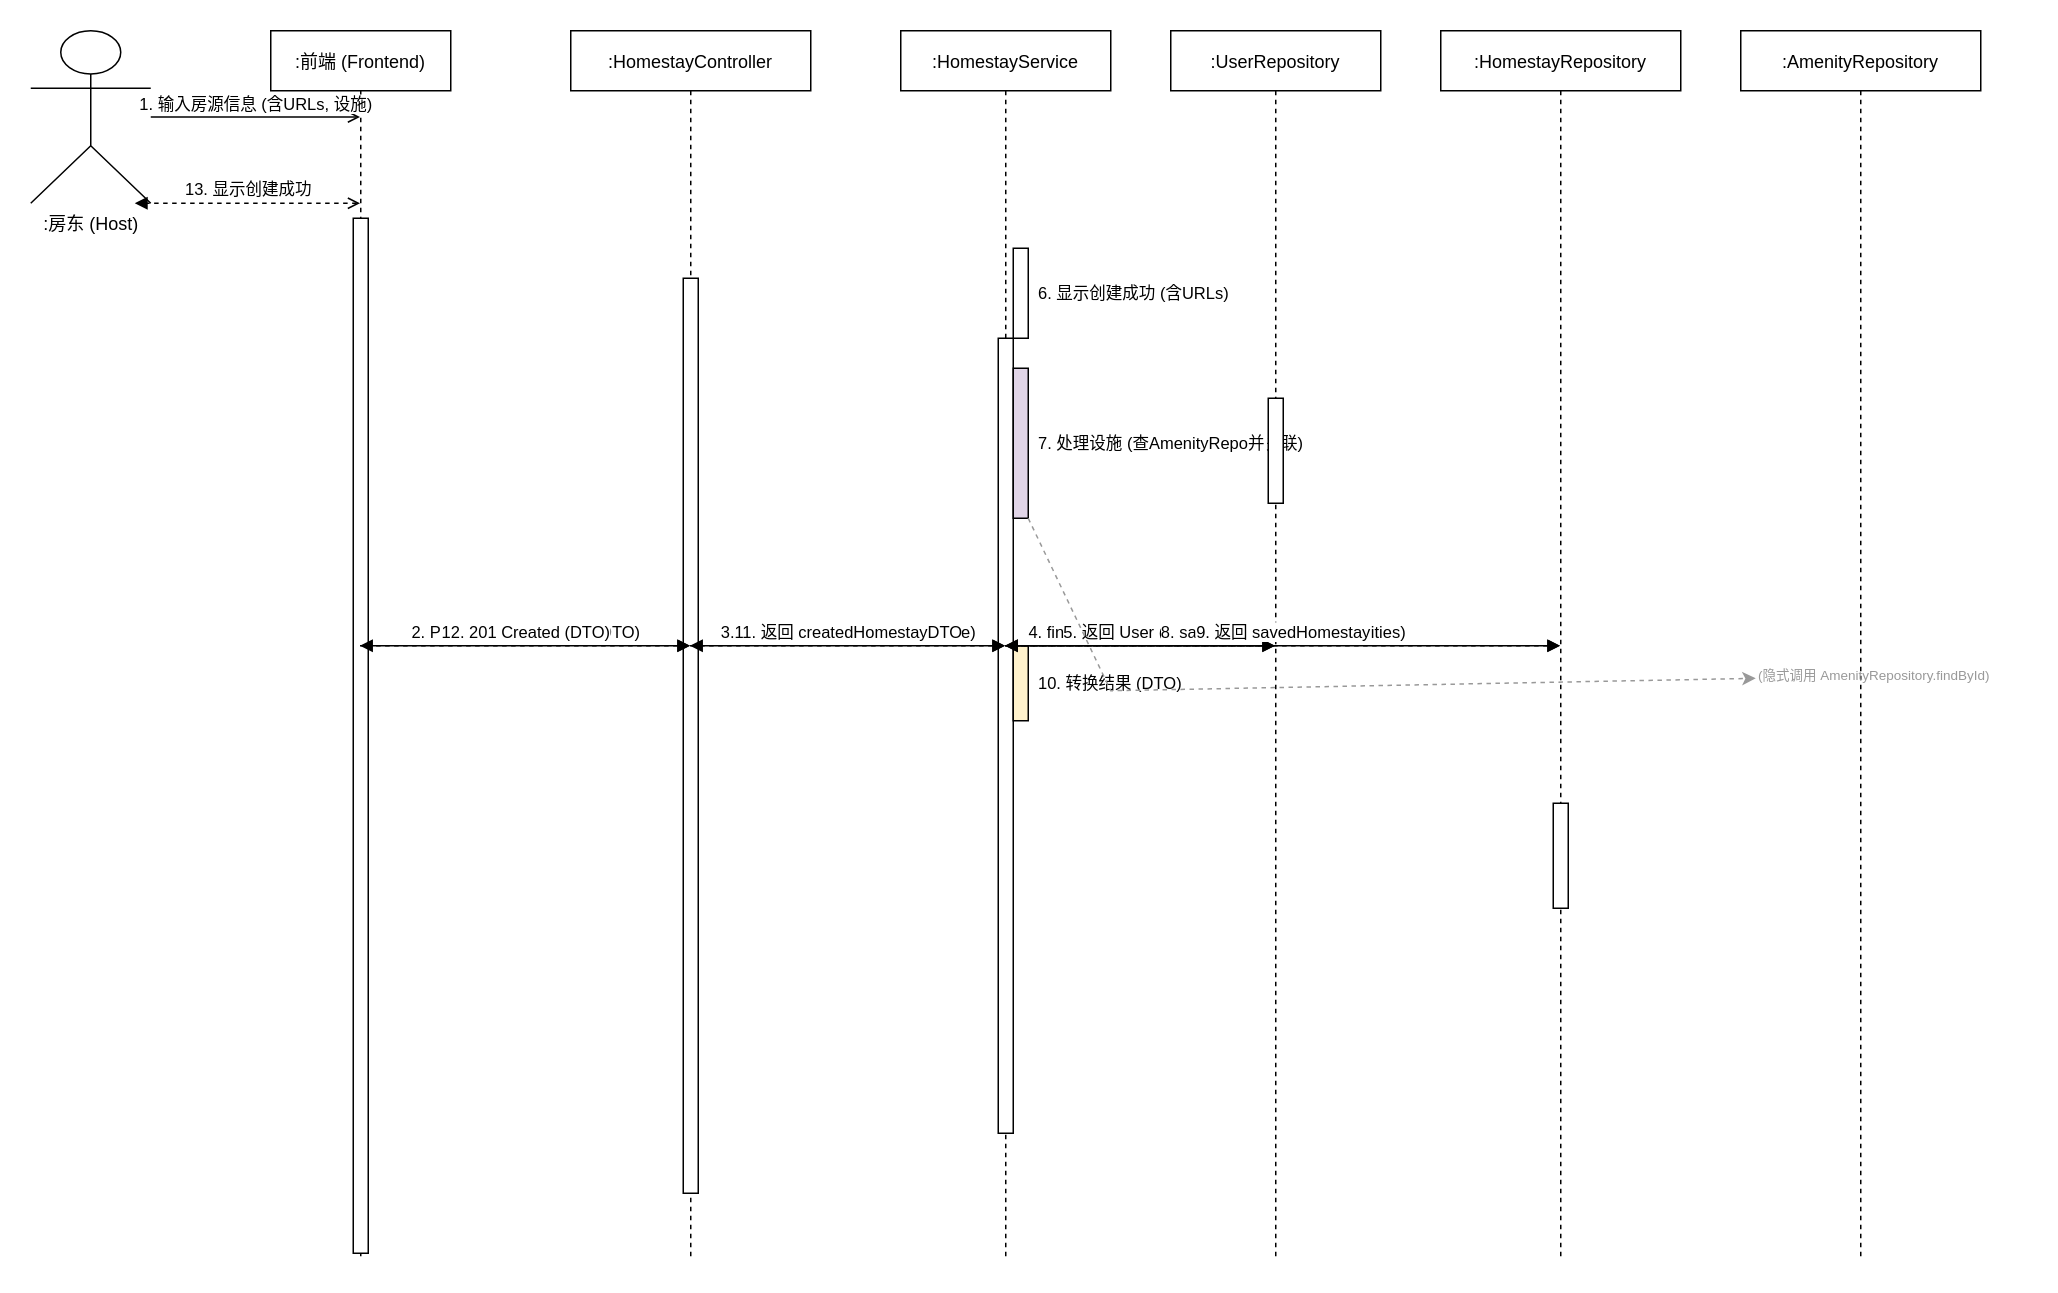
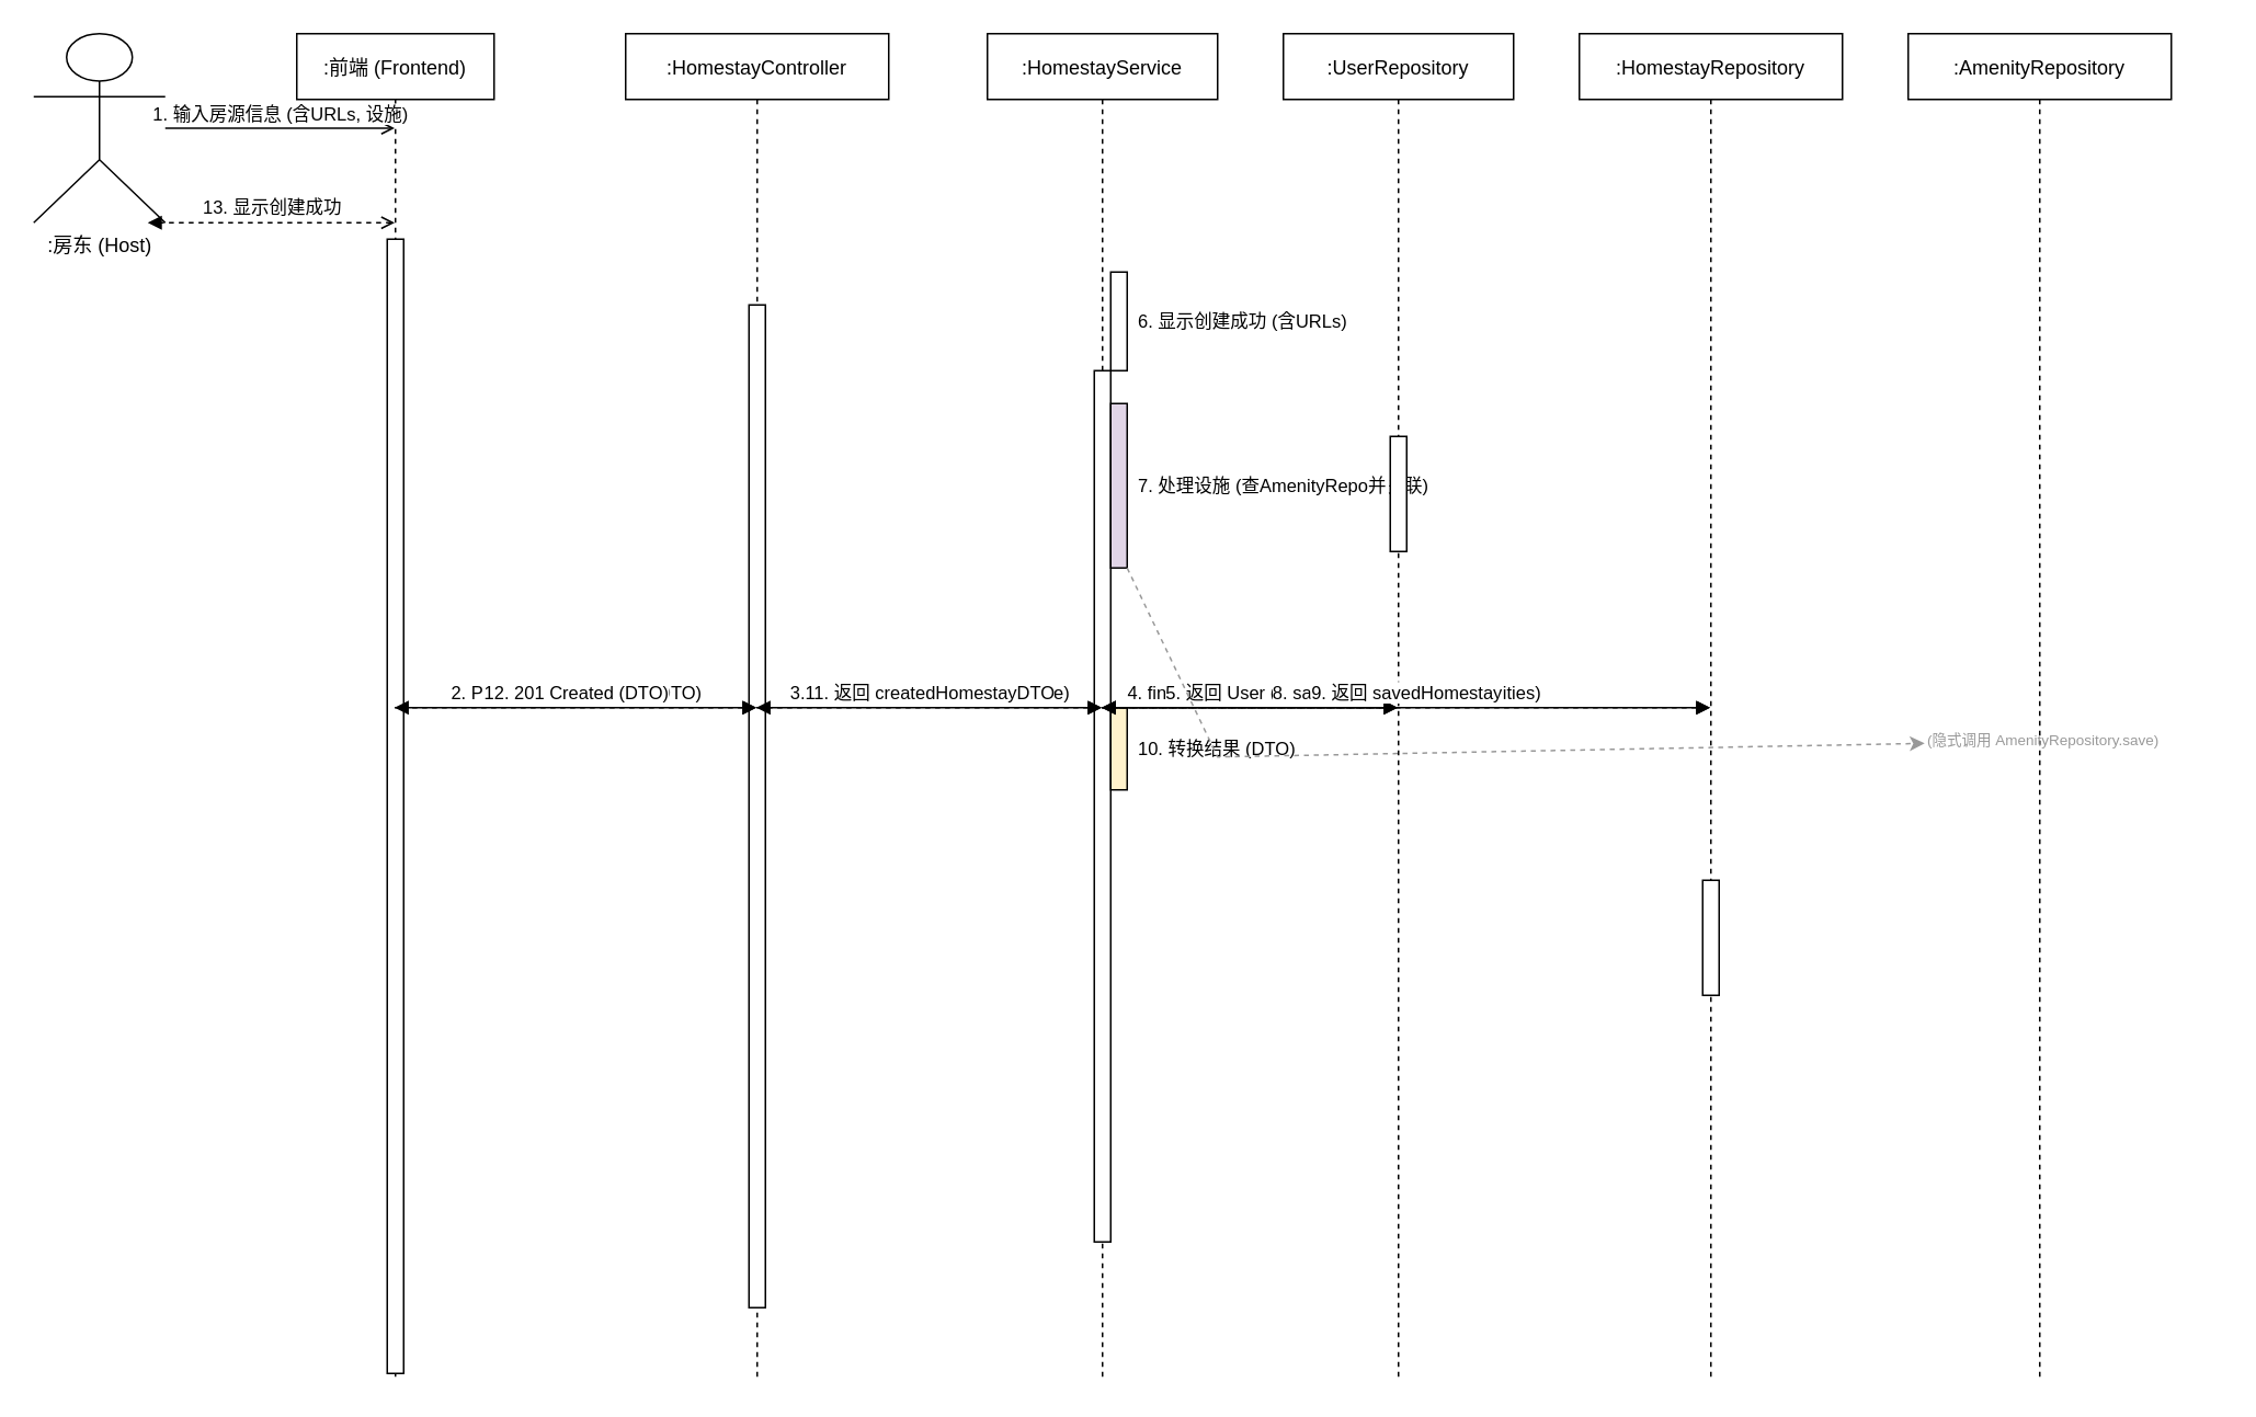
- <mxCell id="22" value="(隐式调用 AmenityRepository.findById)" style="text;html=1;align=left;verticalAlign=middle;resizable=0;points=[];autosize=1;strokeColor=none;fillColor=none;fontSize=9;fontColor=#999999;" parent="1" vertex="1"><mxGeometry x="1170" y="440" width="180" height="20" as="geometry" /></mxCell>
+ <mxCell id="22" value="(隐式调用 AmenityRepository.save)" style="text;html=1;align=left;verticalAlign=middle;resizable=0;points=[];autosize=1;strokeColor=none;fillColor=none;fontSize=9;fontColor=#999999;" parent="1" vertex="1"><mxGeometry x="1170" y="440" width="180" height="20" as="geometry" /></mxCell>
